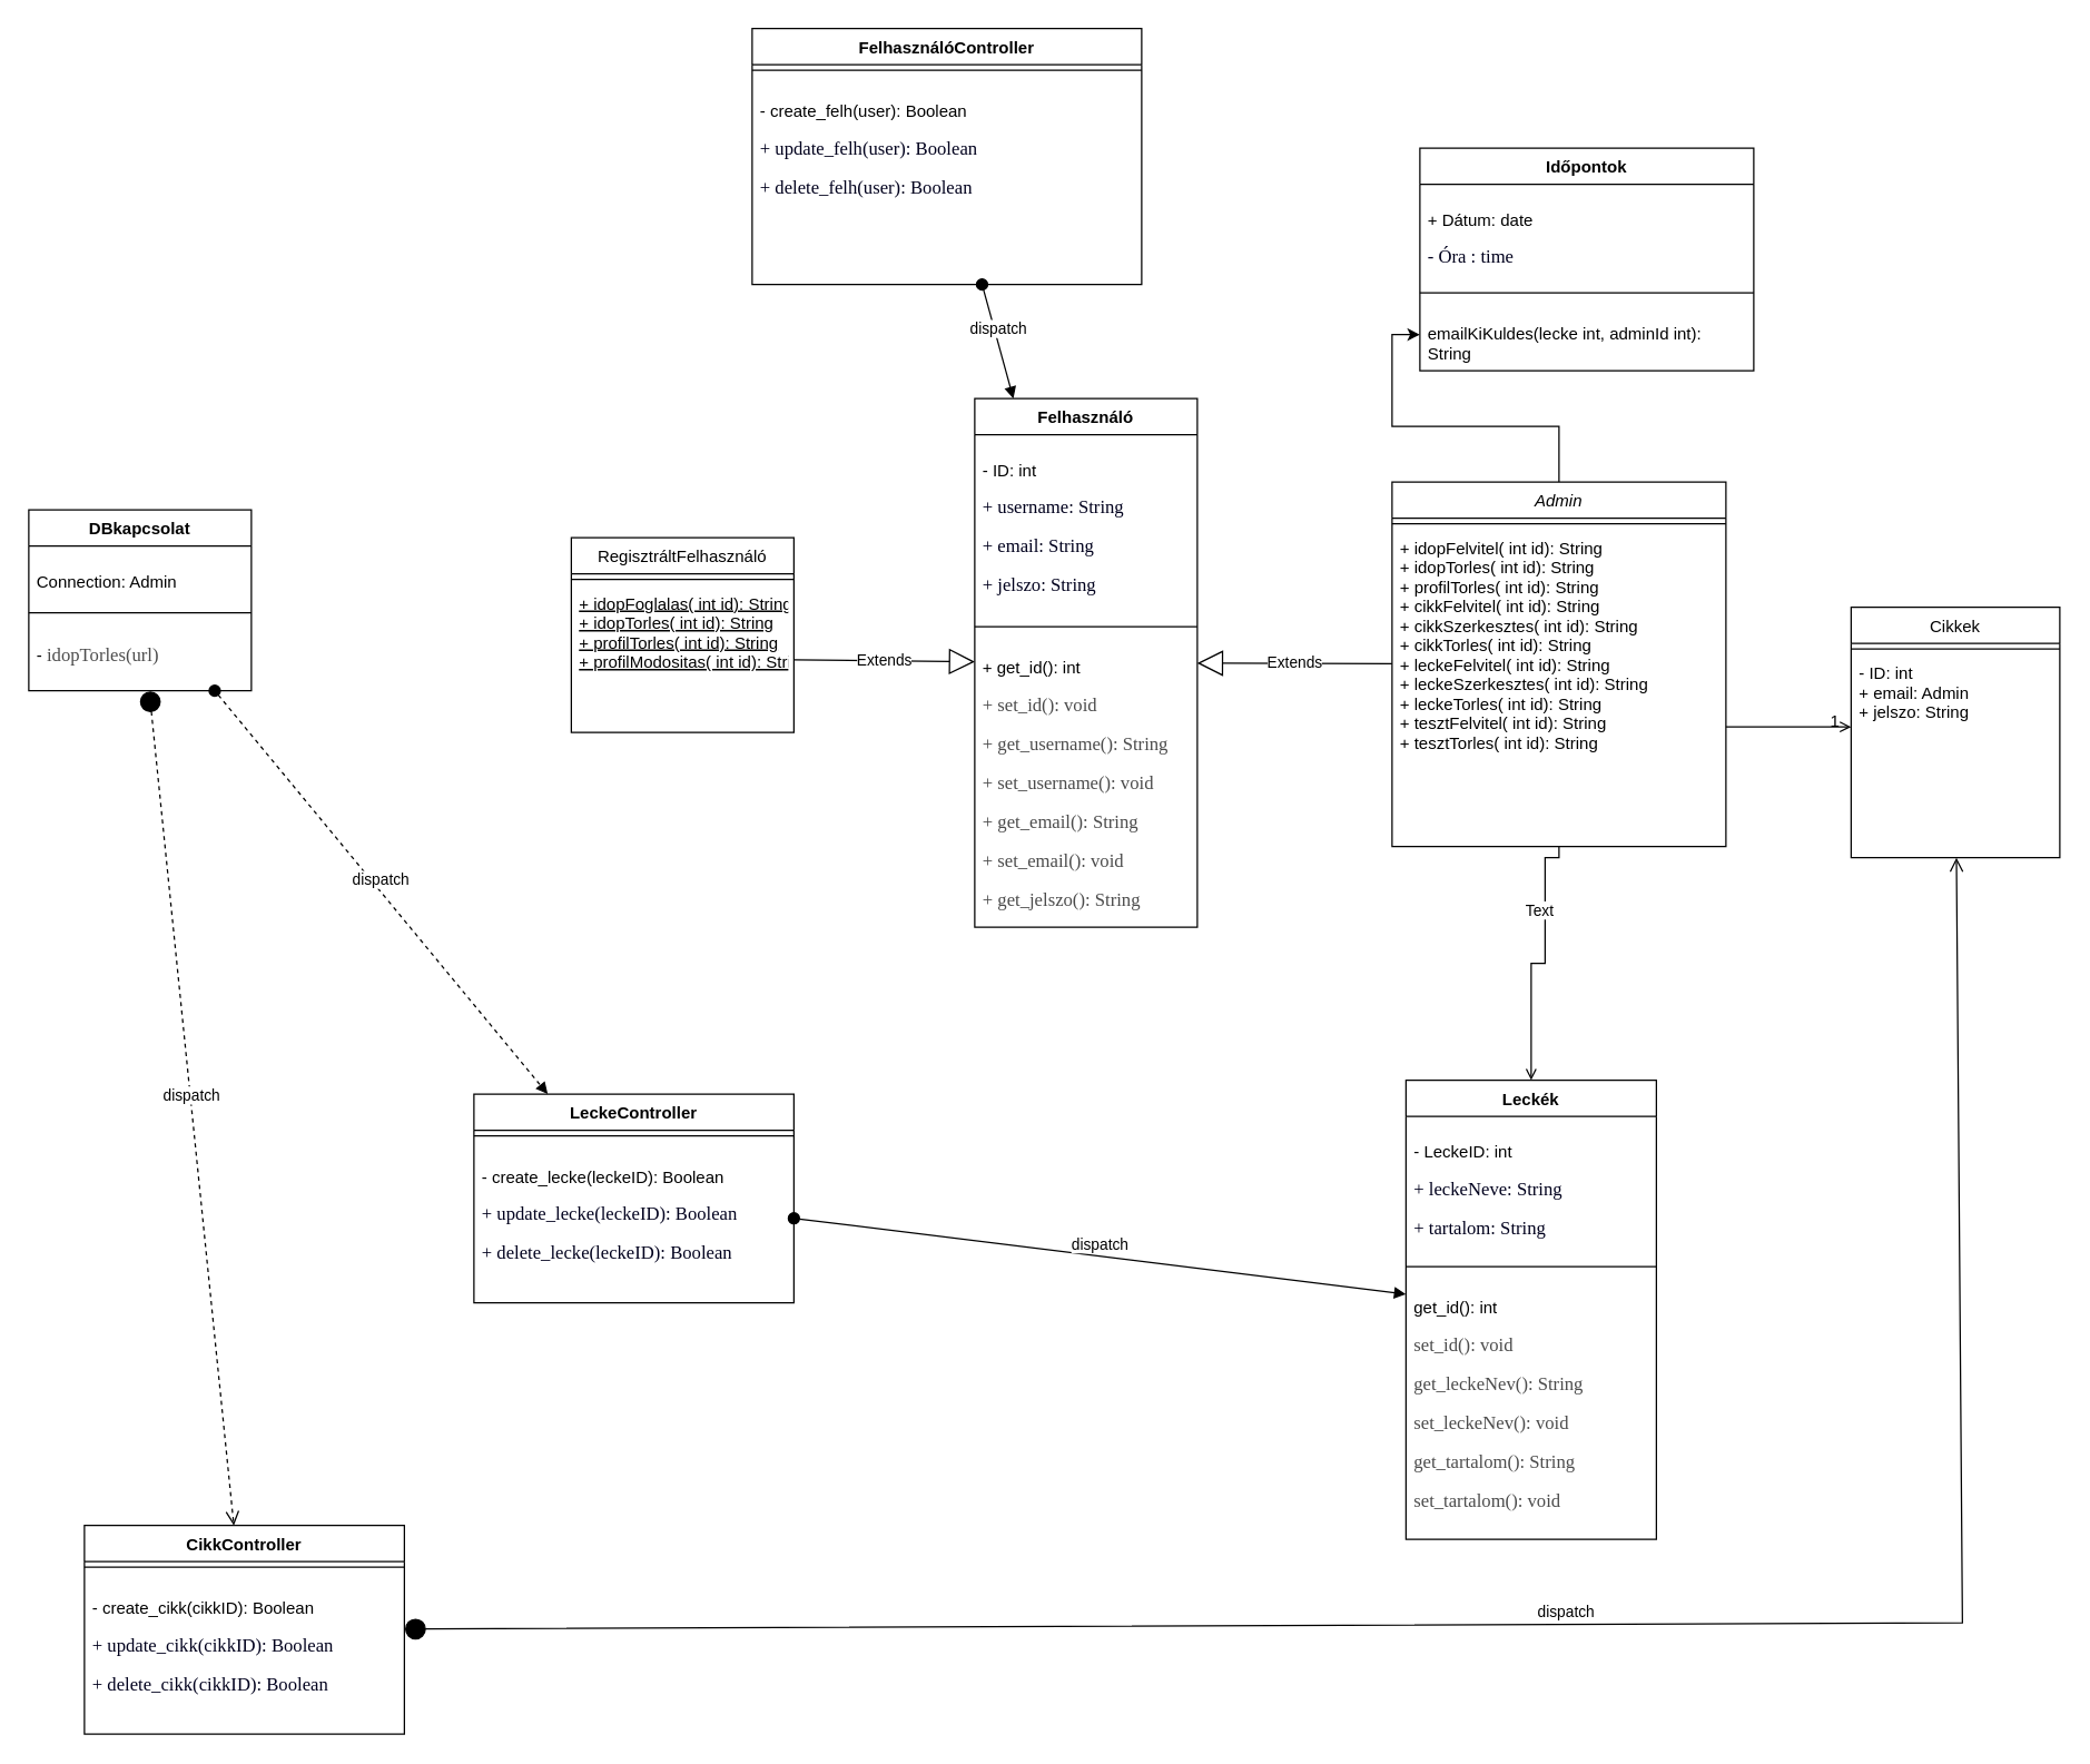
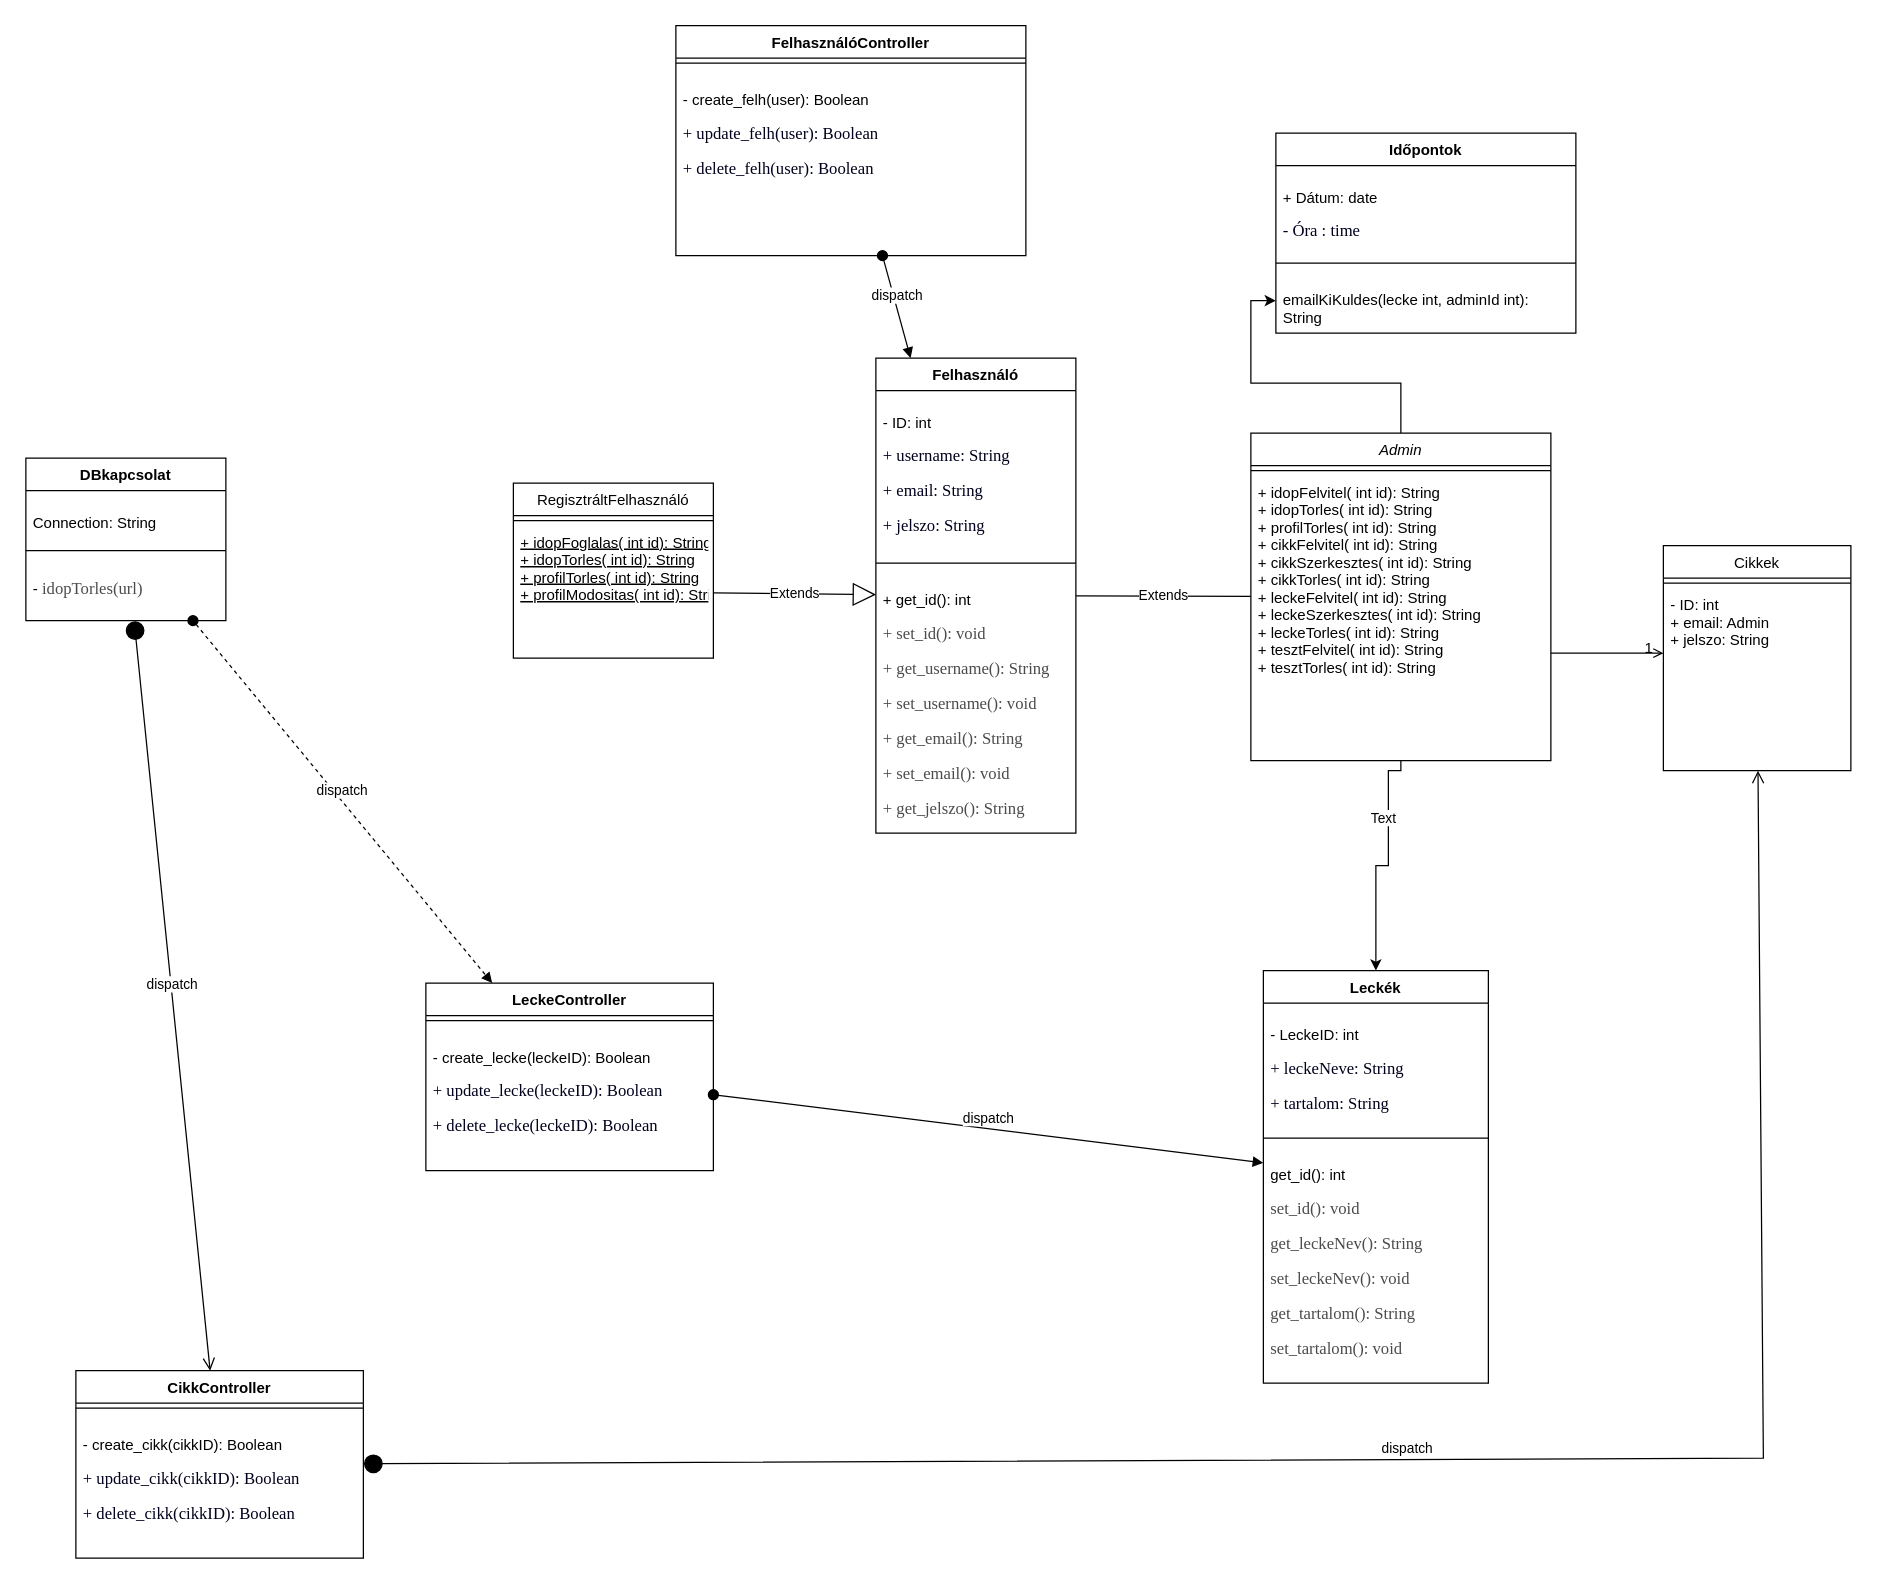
- <mxCell id="36" value="&lt;p data-pm-slice=&quot;1 1 [&amp;quot;tiptapChildEditor&amp;quot;,{&amp;quot;id&amp;quot;:&amp;quot;c9bf8ef1-cc7f-48be-b818-1c12c58a85af&amp;quot;,&amp;quot;shapeId&amp;quot;:&amp;quot;abP6FwlQP2a&amp;quot;,&amp;quot;textId&amp;quot;:&amp;quot;attributeSectionText&amp;quot;}]&quot;&gt;Connection: Admin&lt;/p&gt;" style="text;strokeColor=none;fillColor=none;align=left;verticalAlign=top;spacingLeft=4;spacingRight=4;overflow=hidden;rotatable=0;points=[[0,0.5],[1,0.5]];portConstraint=eastwest;whiteSpace=wrap;html=1;" vertex="1" parent="35"><mxGeometry y="26" width="160" height="44" as="geometry" /></mxCell>
+ <mxCell id="36" value="&lt;p data-pm-slice=&quot;1 1 [&amp;quot;tiptapChildEditor&amp;quot;,{&amp;quot;id&amp;quot;:&amp;quot;c9bf8ef1-cc7f-48be-b818-1c12c58a85af&amp;quot;,&amp;quot;shapeId&amp;quot;:&amp;quot;abP6FwlQP2a&amp;quot;,&amp;quot;textId&amp;quot;:&amp;quot;attributeSectionText&amp;quot;}]&quot;&gt;Connection: String&lt;/p&gt;" style="text;strokeColor=none;fillColor=none;align=left;verticalAlign=top;spacingLeft=4;spacingRight=4;overflow=hidden;rotatable=0;points=[[0,0.5],[1,0.5]];portConstraint=eastwest;whiteSpace=wrap;html=1;" vertex="1" parent="35"><mxGeometry y="26" width="160" height="44" as="geometry" /></mxCell>
- <mxCell id="19" value="Extends" style="endArrow=block;endSize=16;endFill=0;html=1;rounded=0;" edge="1" parent="1" source="3" target="15"><mxGeometry width="160" relative="1" as="geometry"><mxPoint x="660" y="456" as="sourcePoint" /><mxPoint x="820" y="456" as="targetPoint" /></mxGeometry></mxCell>
+ <mxCell id="19" value="Extends" style="endArrow=none;endSize=16;endFill=0;html=1;rounded=0;" edge="1" parent="1" source="3" target="15"><mxGeometry width="160" relative="1" as="geometry"><mxPoint x="660" y="456" as="sourcePoint" /><mxPoint x="820" y="456" as="targetPoint" /></mxGeometry></mxCell>
- <mxCell id="25" style="edgeStyle=orthogonalEdgeStyle;rounded=0;orthogonalLoop=1;jettySize=auto;html=1;endArrow=open;" edge="1" parent="1" source="3" target="21"><mxGeometry relative="1" as="geometry"><Array as="points"><mxPoint x="1120" y="616" /><mxPoint x="1110" y="616" /><mxPoint x="1110" y="692" /><mxPoint x="1100" y="692" /></Array></mxGeometry></mxCell>
+ <mxCell id="25" style="edgeStyle=orthogonalEdgeStyle;rounded=0;orthogonalLoop=1;jettySize=auto;html=1;" edge="1" parent="1" source="3" target="21"><mxGeometry relative="1" as="geometry"><Array as="points"><mxPoint x="1120" y="616" /><mxPoint x="1110" y="616" /><mxPoint x="1110" y="692" /><mxPoint x="1100" y="692" /></Array></mxGeometry></mxCell>
- <mxCell id="47" value="dispatch" style="html=1;verticalAlign=bottom;startArrow=circle;startFill=1;endArrow=open;startSize=6;endSize=8;curved=0;rounded=0;dashed=1;" edge="1" parent="1" source="35" target="44"><mxGeometry width="80" relative="1" as="geometry"><mxPoint x="440" y="906" as="sourcePoint" /><mxPoint x="520" y="906" as="targetPoint" /></mxGeometry></mxCell>
+ <mxCell id="47" value="dispatch" style="html=1;verticalAlign=bottom;startArrow=circle;startFill=1;endArrow=open;startSize=6;endSize=8;curved=0;rounded=0;" edge="1" parent="1" source="35" target="44"><mxGeometry width="80" relative="1" as="geometry"><mxPoint x="440" y="906" as="sourcePoint" /><mxPoint x="520" y="906" as="targetPoint" /></mxGeometry></mxCell>
